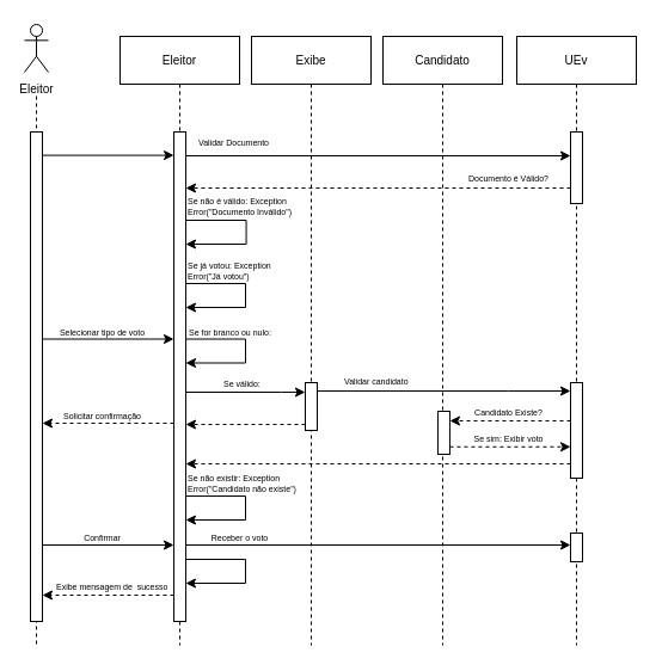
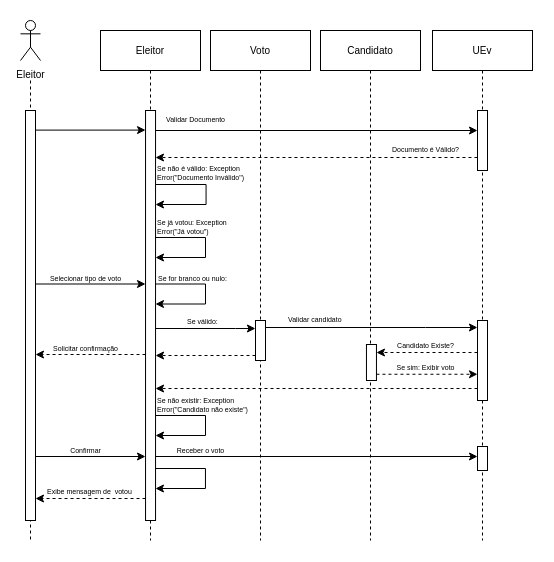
- <mxCell id="9" value="&lt;font style=&quot;font-size: 10px;&quot;&gt;Exibe&lt;/font&gt;" style="shape=umlLifeline;perimeter=lifelinePerimeter;whiteSpace=wrap;html=1;container=1;dropTarget=0;collapsible=0;recursiveResize=0;outlineConnect=0;portConstraint=eastwest;newEdgeStyle={&quot;curved&quot;:0,&quot;rounded&quot;:0};" parent="1" vertex="1"><mxGeometry x="210" y="30" width="100" height="510" as="geometry" /></mxCell>
+ <mxCell id="9" value="&lt;font style=&quot;font-size: 10px;&quot;&gt;Voto&lt;/font&gt;" style="shape=umlLifeline;perimeter=lifelinePerimeter;whiteSpace=wrap;html=1;container=1;dropTarget=0;collapsible=0;recursiveResize=0;outlineConnect=0;portConstraint=eastwest;newEdgeStyle={&quot;curved&quot;:0,&quot;rounded&quot;:0};" parent="1" vertex="1"><mxGeometry x="210" y="30" width="100" height="510" as="geometry" /></mxCell>
- <mxCell id="46" value="Exibe mensagem de&amp;nbsp; sucesso" style="text;html=1;align=left;verticalAlign=middle;resizable=0;points=[];autosize=1;strokeColor=none;fillColor=none;strokeWidth=1;fontSize=7;" vertex="1" parent="1"><mxGeometry x="45" y="482" width="120" height="20" as="geometry" /></mxCell>
+ <mxCell id="46" value="Exibe mensagem de&amp;nbsp; votou" style="text;html=1;align=left;verticalAlign=middle;resizable=0;points=[];autosize=1;strokeColor=none;fillColor=none;strokeWidth=1;fontSize=7;" vertex="1" parent="1"><mxGeometry x="45" y="482" width="120" height="20" as="geometry" /></mxCell>
